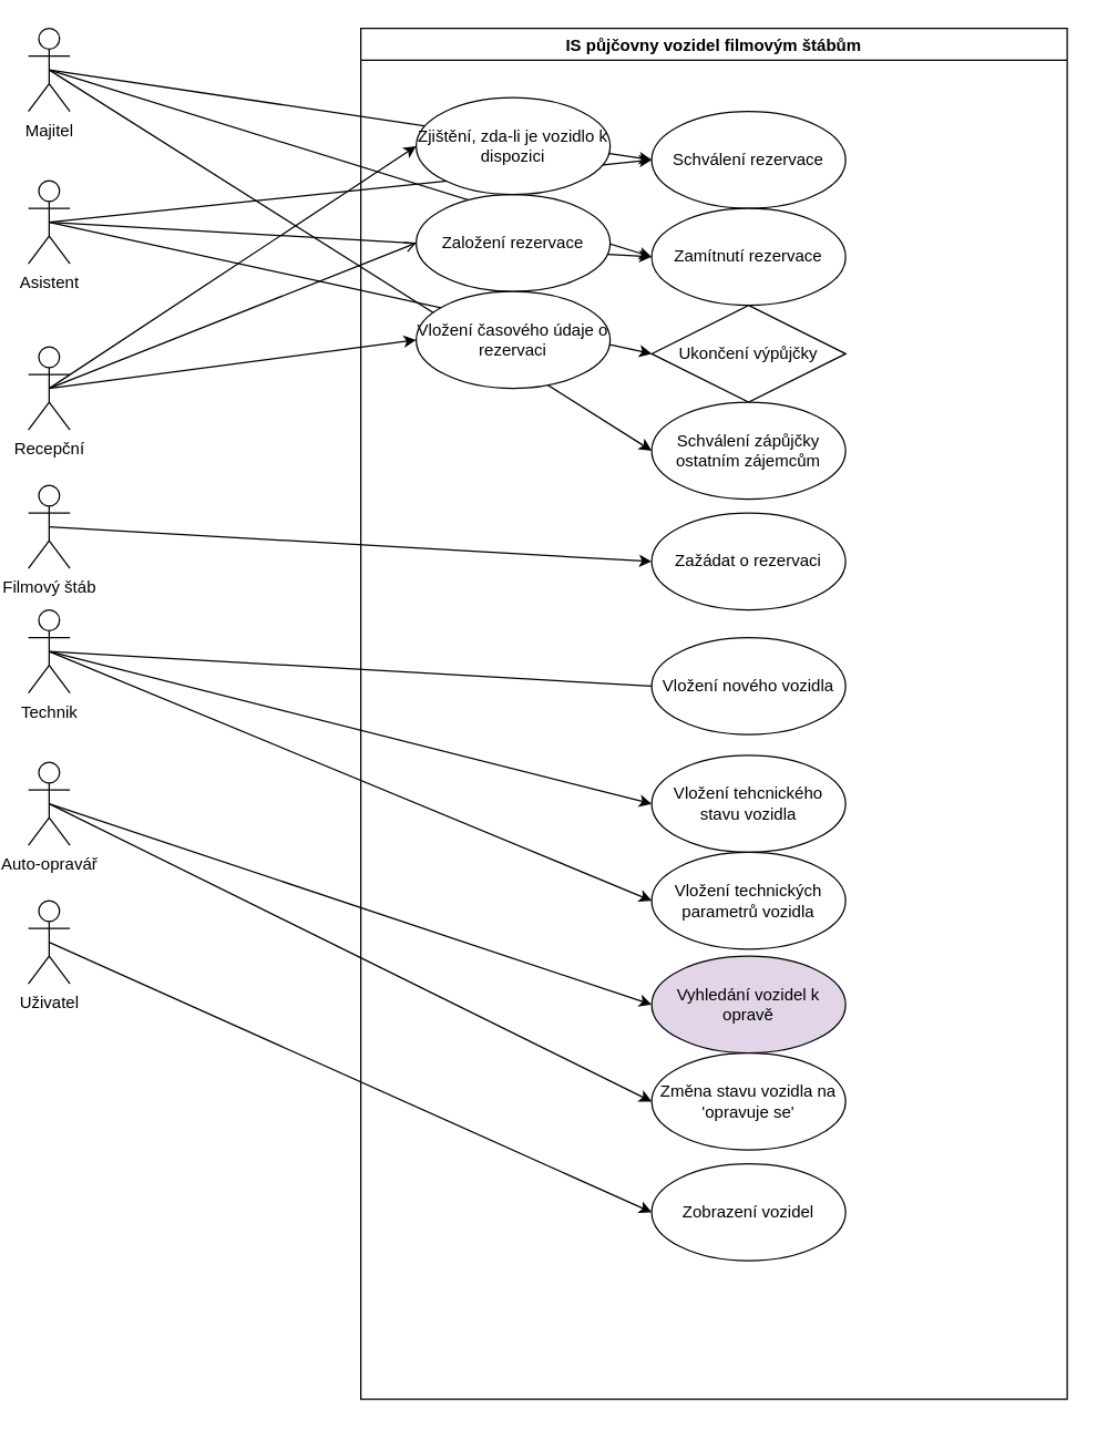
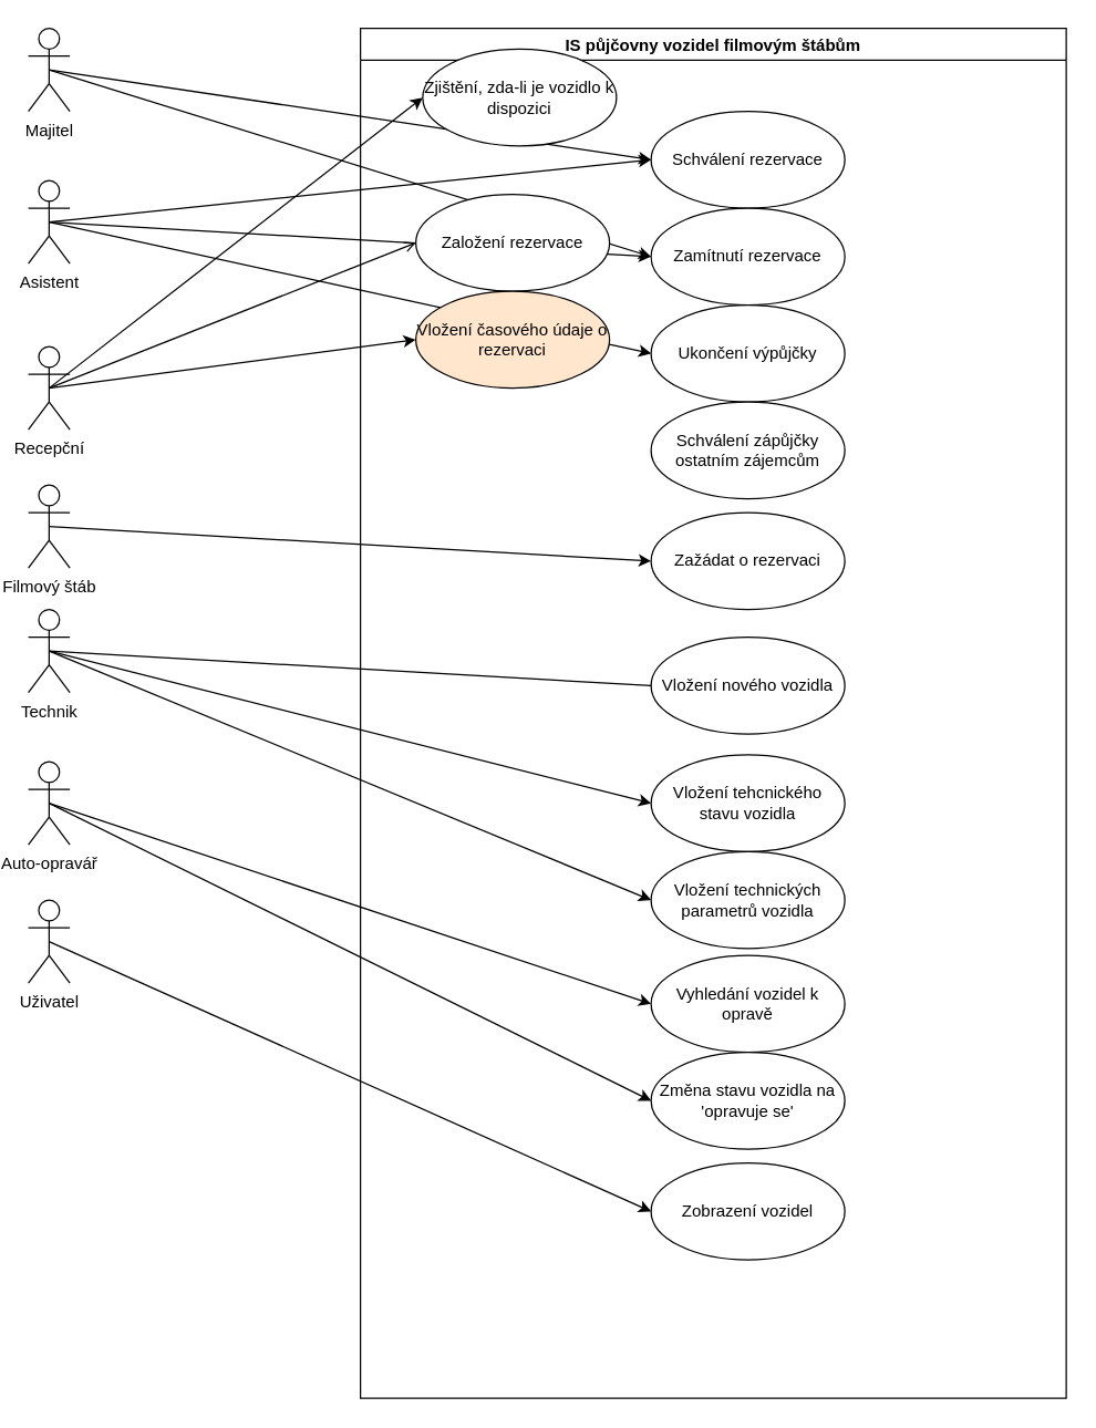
- <mxCell id="28" value="Zjištění, zda-li je vozidlo k dispozici" style="ellipse;whiteSpace=wrap;html=1;" parent="14" vertex="1"><mxGeometry x="40" y="50" width="140" height="70" as="geometry" /></mxCell>
+ <mxCell id="28" value="Zjištění, zda-li je vozidlo k dispozici" style="ellipse;whiteSpace=wrap;html=1;" parent="14" vertex="1"><mxGeometry x="45" y="15" width="140" height="70" as="geometry" /></mxCell>
- <mxCell id="4" value="" style="endArrow=classic;html=1;rounded=0;entryX=0;entryY=0.5;entryDx=0;entryDy=0;exitX=0.5;exitY=0.5;exitDx=0;exitDy=0;exitPerimeter=0;" parent="1" target="20" edge="1" source="8"><mxGeometry width="50" height="50" relative="1" as="geometry"><mxPoint x="60" y="90" as="sourcePoint" /><mxPoint x="110" y="50" as="targetPoint" /></mxGeometry></mxCell>
- <mxCell id="16" value="Vložení časového údaje o rezervaci" style="ellipse;whiteSpace=wrap;html=1;" parent="14" vertex="1"><mxGeometry x="40" y="190" width="140" height="70" as="geometry" /></mxCell>
+ <mxCell id="16" value="Vložení časového údaje o rezervaci" style="ellipse;whiteSpace=wrap;html=1;fillColor=#ffe6cc;" parent="14" vertex="1"><mxGeometry x="40" y="190" width="140" height="70" as="geometry" /></mxCell>
- <mxCell id="19" value="Ukončení výpůjčky" style="rhombus;whiteSpace=wrap;html=1;" parent="14" vertex="1"><mxGeometry x="210" y="200" width="140" height="70" as="geometry" /></mxCell>
+ <mxCell id="19" value="Ukončení výpůjčky" style="ellipse;whiteSpace=wrap;html=1;" parent="14" vertex="1"><mxGeometry x="210" y="200" width="140" height="70" as="geometry" /></mxCell>
- <mxCell id="25" value="Vyhledání vozidel k opravě" style="ellipse;whiteSpace=wrap;html=1;fillColor=#e1d5e7;" parent="14" vertex="1"><mxGeometry x="210" y="670" width="140" height="70" as="geometry" /></mxCell>
+ <mxCell id="25" value="Vyhledání vozidel k opravě" style="ellipse;whiteSpace=wrap;html=1;" parent="14" vertex="1"><mxGeometry x="210" y="670" width="140" height="70" as="geometry" /></mxCell>
